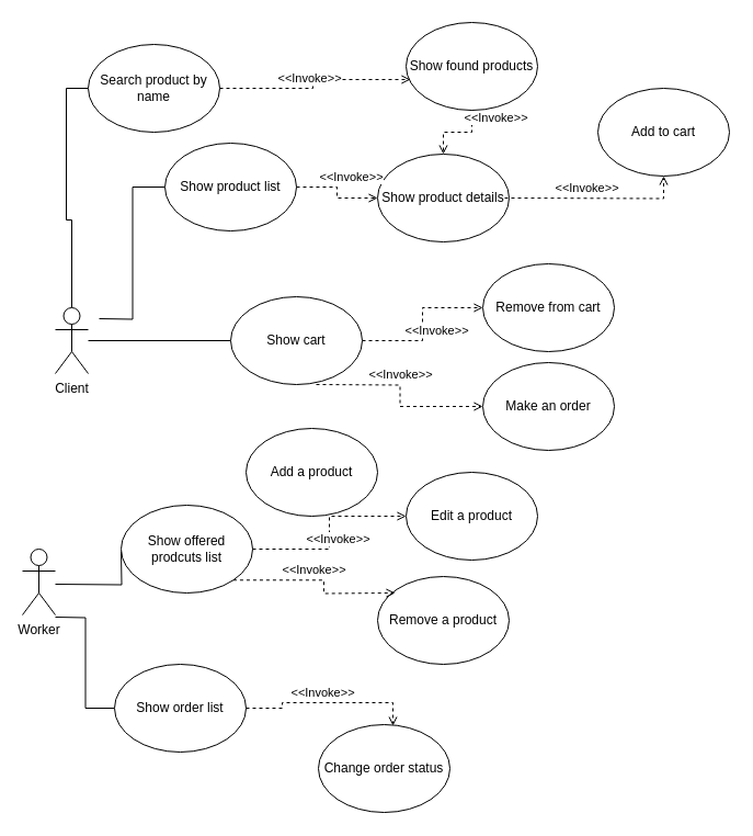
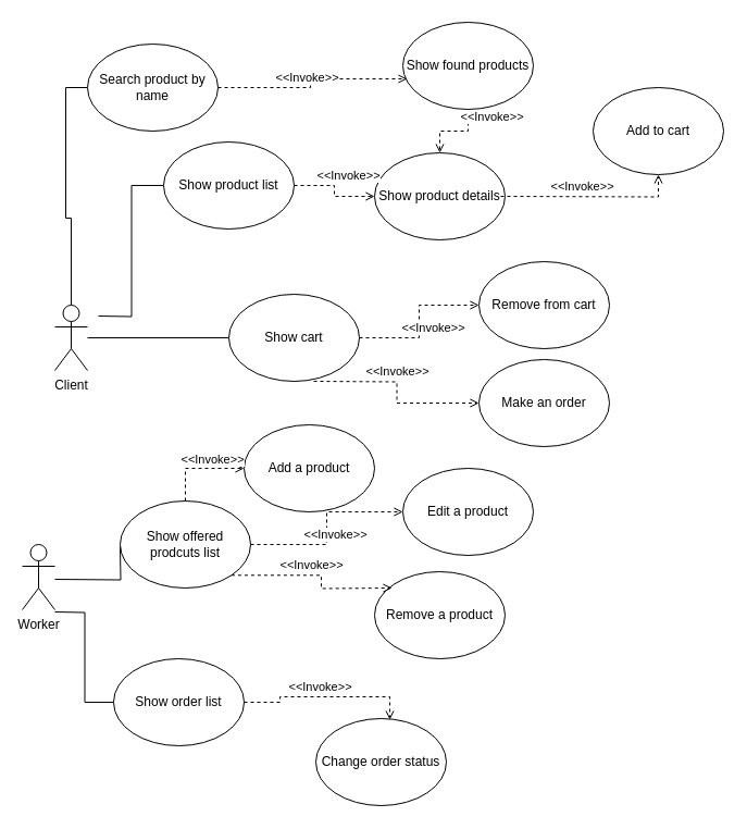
+ <mxCell id="34" style="edgeStyle=orthogonalEdgeStyle;rounded=0;orthogonalLoop=1;jettySize=auto;html=1;dashed=1;endArrow=open;endFill=0;entryX=0;entryY=0.5;entryDx=0;entryDy=0;exitX=0.5;exitY=0;exitDx=0;exitDy=0;" edge="1" parent="1" source="20" target="31"><mxGeometry relative="1" as="geometry"><mxPoint x="298" y="360" as="sourcePoint" /><mxPoint x="450" y="380" as="targetPoint" /></mxGeometry></mxCell>
+ <mxCell id="35" value="&amp;lt;&amp;lt;Invoke&amp;gt;&amp;gt;" style="edgeLabel;html=1;align=center;verticalAlign=middle;resizable=0;points=[];" vertex="1" connectable="0" parent="34"><mxGeometry x="-0.356" y="-2" relative="1" as="geometry"><mxPoint x="22" y="-12" as="offset" /></mxGeometry></mxCell>
